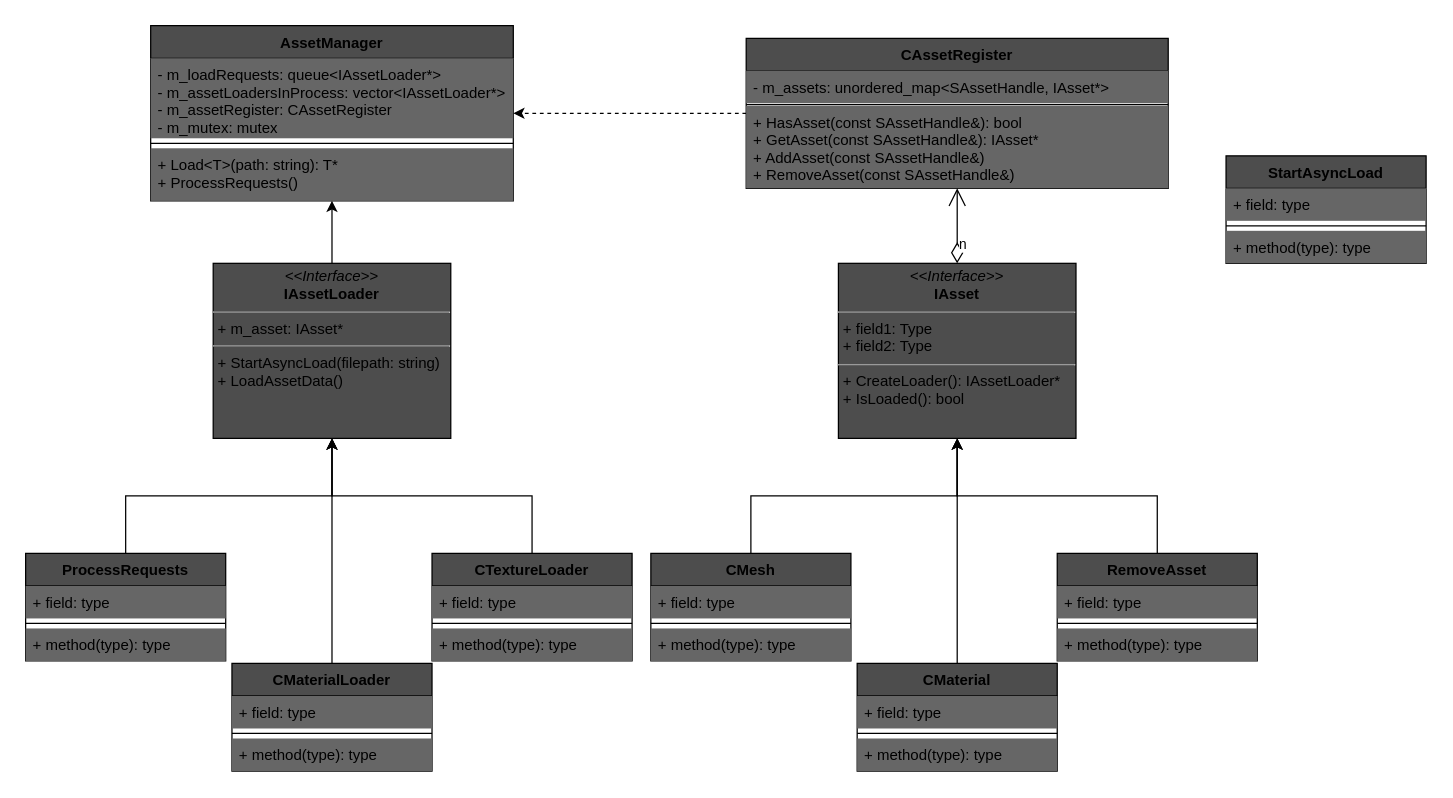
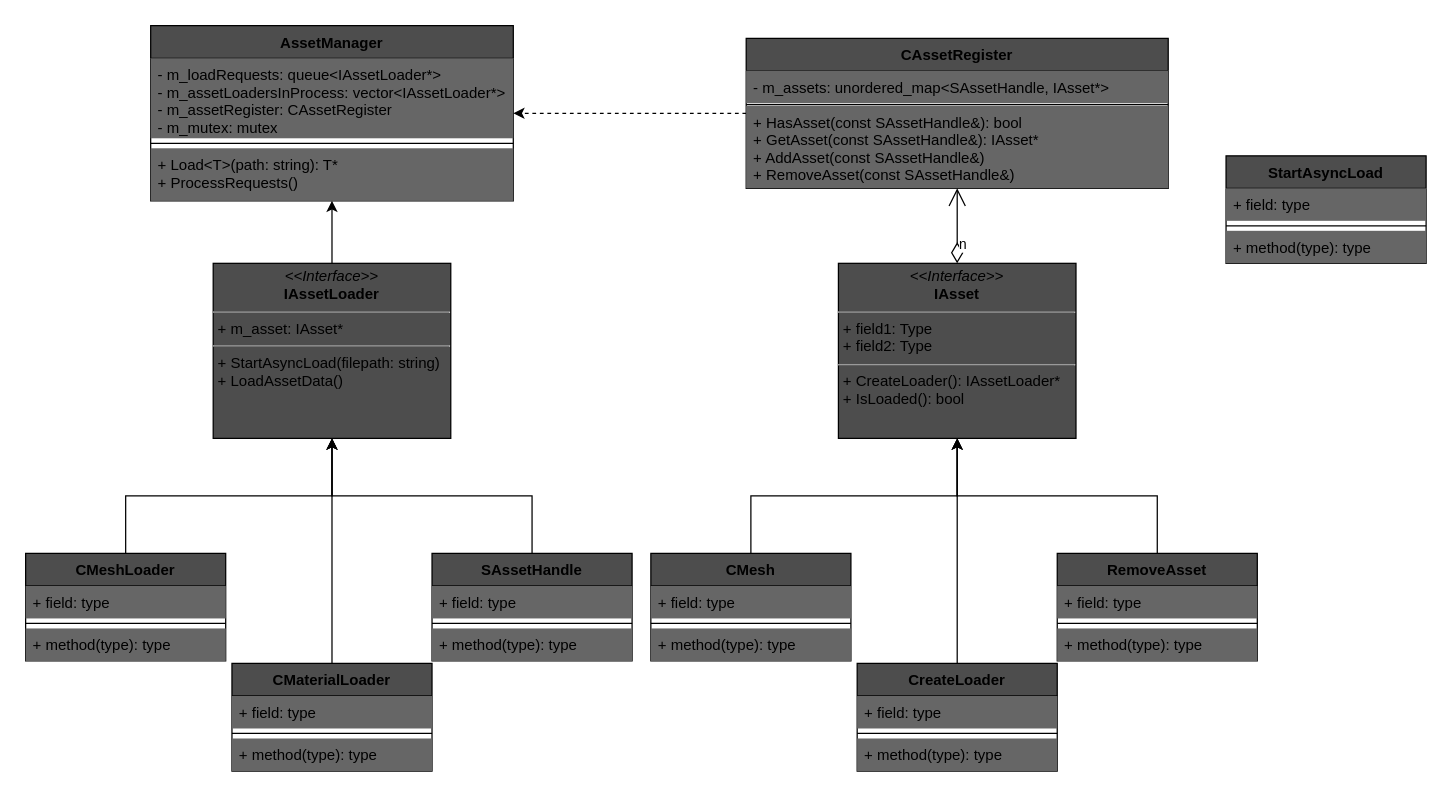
- <mxCell id="31" value="ProcessRequests" style="swimlane;fontStyle=1;align=center;verticalAlign=top;childLayout=stackLayout;horizontal=1;startSize=26;horizontalStack=0;resizeParent=1;resizeParentMax=0;resizeLast=0;collapsible=1;marginBottom=0;fillColor=#4D4D4D;" parent="1" vertex="1"><mxGeometry x="20" y="442" width="160" height="86" as="geometry" /></mxCell>
+ <mxCell id="31" value="CMeshLoader" style="swimlane;fontStyle=1;align=center;verticalAlign=top;childLayout=stackLayout;horizontal=1;startSize=26;horizontalStack=0;resizeParent=1;resizeParentMax=0;resizeLast=0;collapsible=1;marginBottom=0;fillColor=#4D4D4D;" parent="1" vertex="1"><mxGeometry x="20" y="442" width="160" height="86" as="geometry" /></mxCell>
- <mxCell id="36" value="CTextureLoader" style="swimlane;fontStyle=1;align=center;verticalAlign=top;childLayout=stackLayout;horizontal=1;startSize=26;horizontalStack=0;resizeParent=1;resizeParentMax=0;resizeLast=0;collapsible=1;marginBottom=0;fillColor=#4D4D4D;" parent="1" vertex="1"><mxGeometry x="345" y="442" width="160" height="86" as="geometry" /></mxCell>
+ <mxCell id="36" value="SAssetHandle" style="swimlane;fontStyle=1;align=center;verticalAlign=top;childLayout=stackLayout;horizontal=1;startSize=26;horizontalStack=0;resizeParent=1;resizeParentMax=0;resizeLast=0;collapsible=1;marginBottom=0;fillColor=#4D4D4D;" parent="1" vertex="1"><mxGeometry x="345" y="442" width="160" height="86" as="geometry" /></mxCell>
- <mxCell id="18" value="CMaterial" style="swimlane;fontStyle=1;align=center;verticalAlign=top;childLayout=stackLayout;horizontal=1;startSize=26;horizontalStack=0;resizeParent=1;resizeParentMax=0;resizeLast=0;collapsible=1;marginBottom=0;fillColor=#4D4D4D;" parent="1" vertex="1"><mxGeometry x="685" y="530" width="160" height="86" as="geometry" /></mxCell>
+ <mxCell id="18" value="CreateLoader" style="swimlane;fontStyle=1;align=center;verticalAlign=top;childLayout=stackLayout;horizontal=1;startSize=26;horizontalStack=0;resizeParent=1;resizeParentMax=0;resizeLast=0;collapsible=1;marginBottom=0;fillColor=#4D4D4D;" parent="1" vertex="1"><mxGeometry x="685" y="530" width="160" height="86" as="geometry" /></mxCell>
